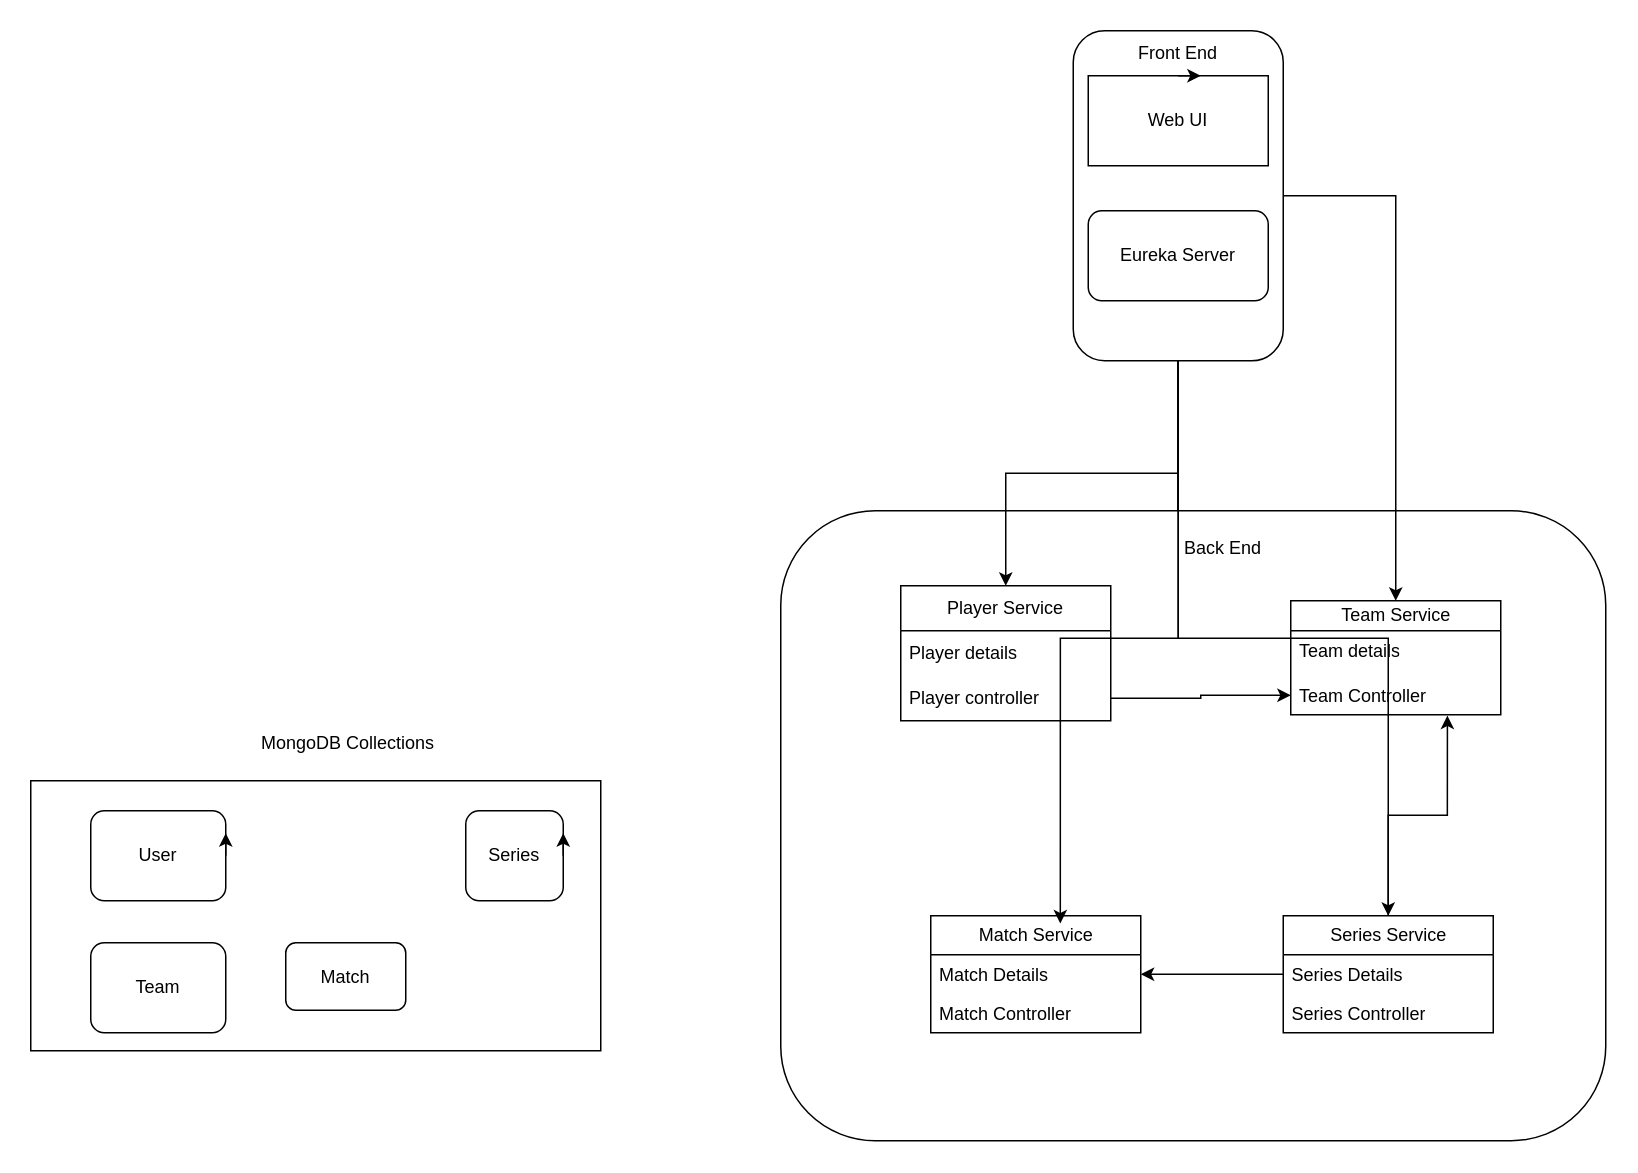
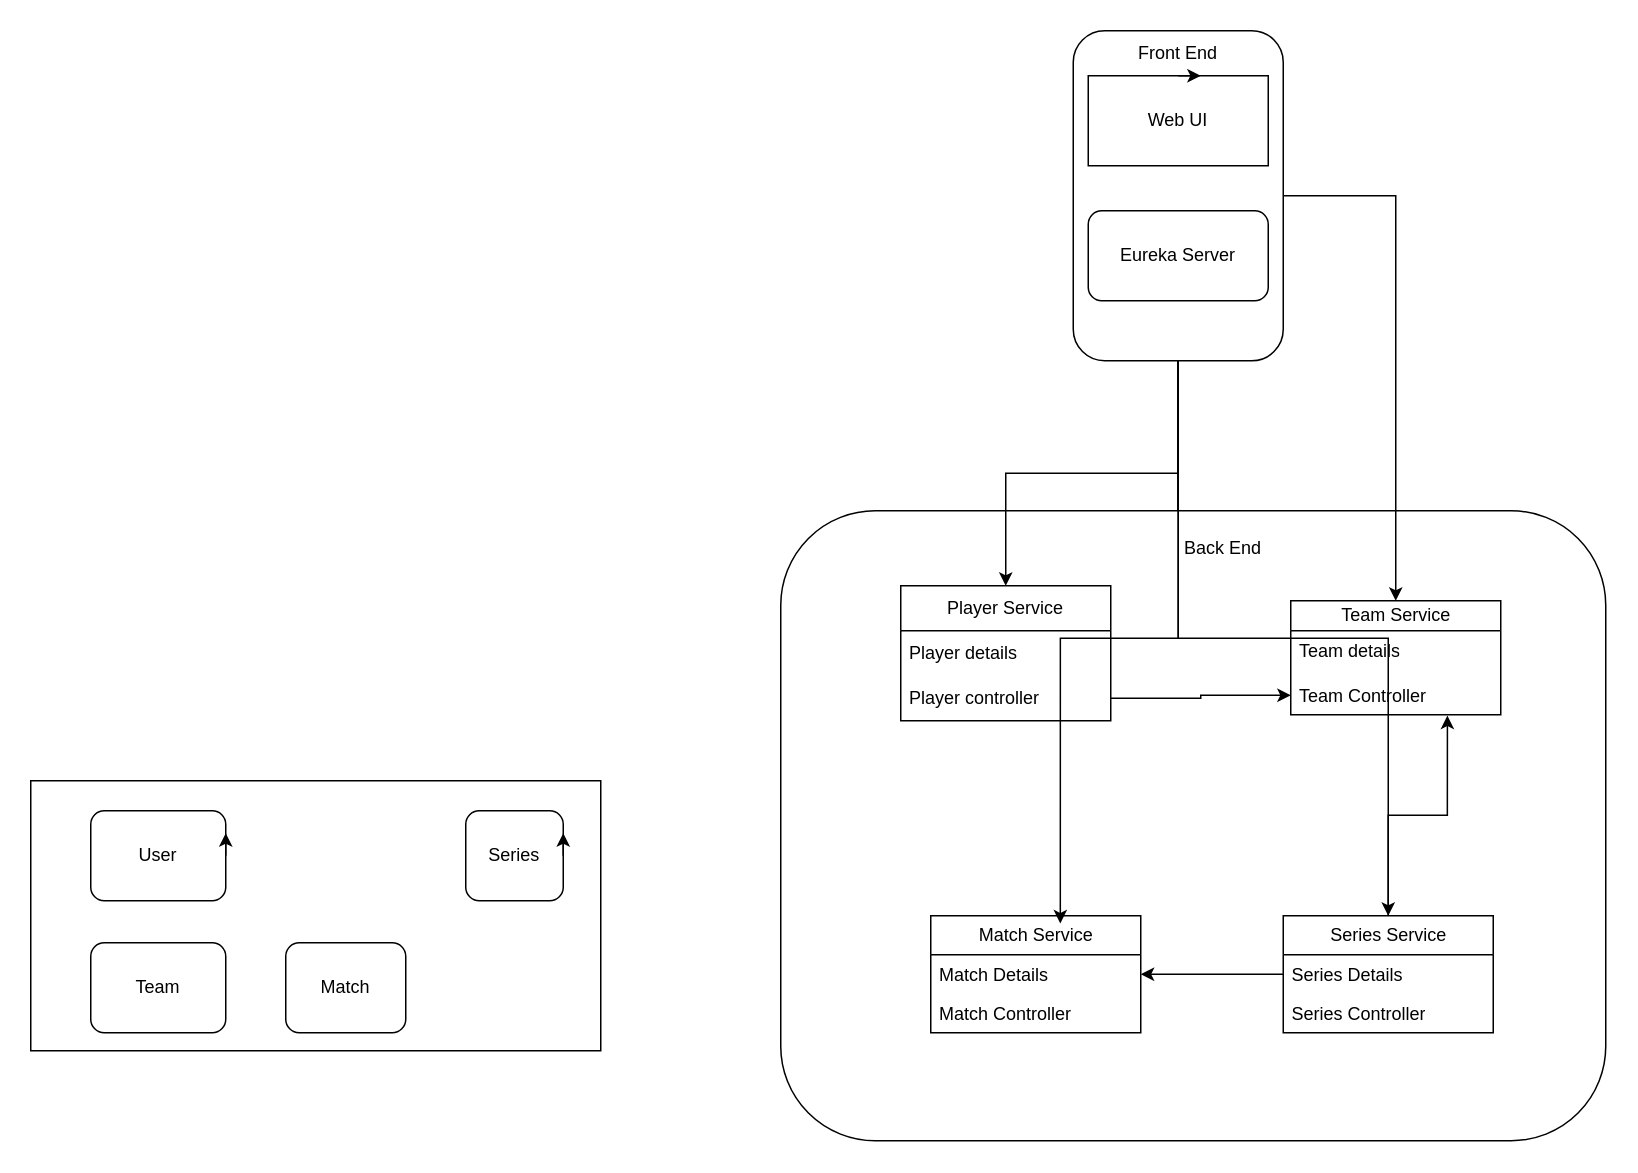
- <mxCell id="34" value="&amp;nbsp;MongoDB Collections" style="text;html=1;align=center;verticalAlign=middle;whiteSpace=wrap;rounded=0;" vertex="1" parent="1"><mxGeometry x="125" y="480" width="210" height="30" as="geometry" /></mxCell>
- <mxCell id="10" value="Match" style="rounded=1;whiteSpace=wrap;html=1;" vertex="1" parent="1"><mxGeometry x="190" y="628" width="80" height="45" as="geometry" /></mxCell>
+ <mxCell id="10" value="Match" style="rounded=1;whiteSpace=wrap;html=1;" vertex="1" parent="1"><mxGeometry x="190" y="628" width="80" height="60" as="geometry" /></mxCell>
